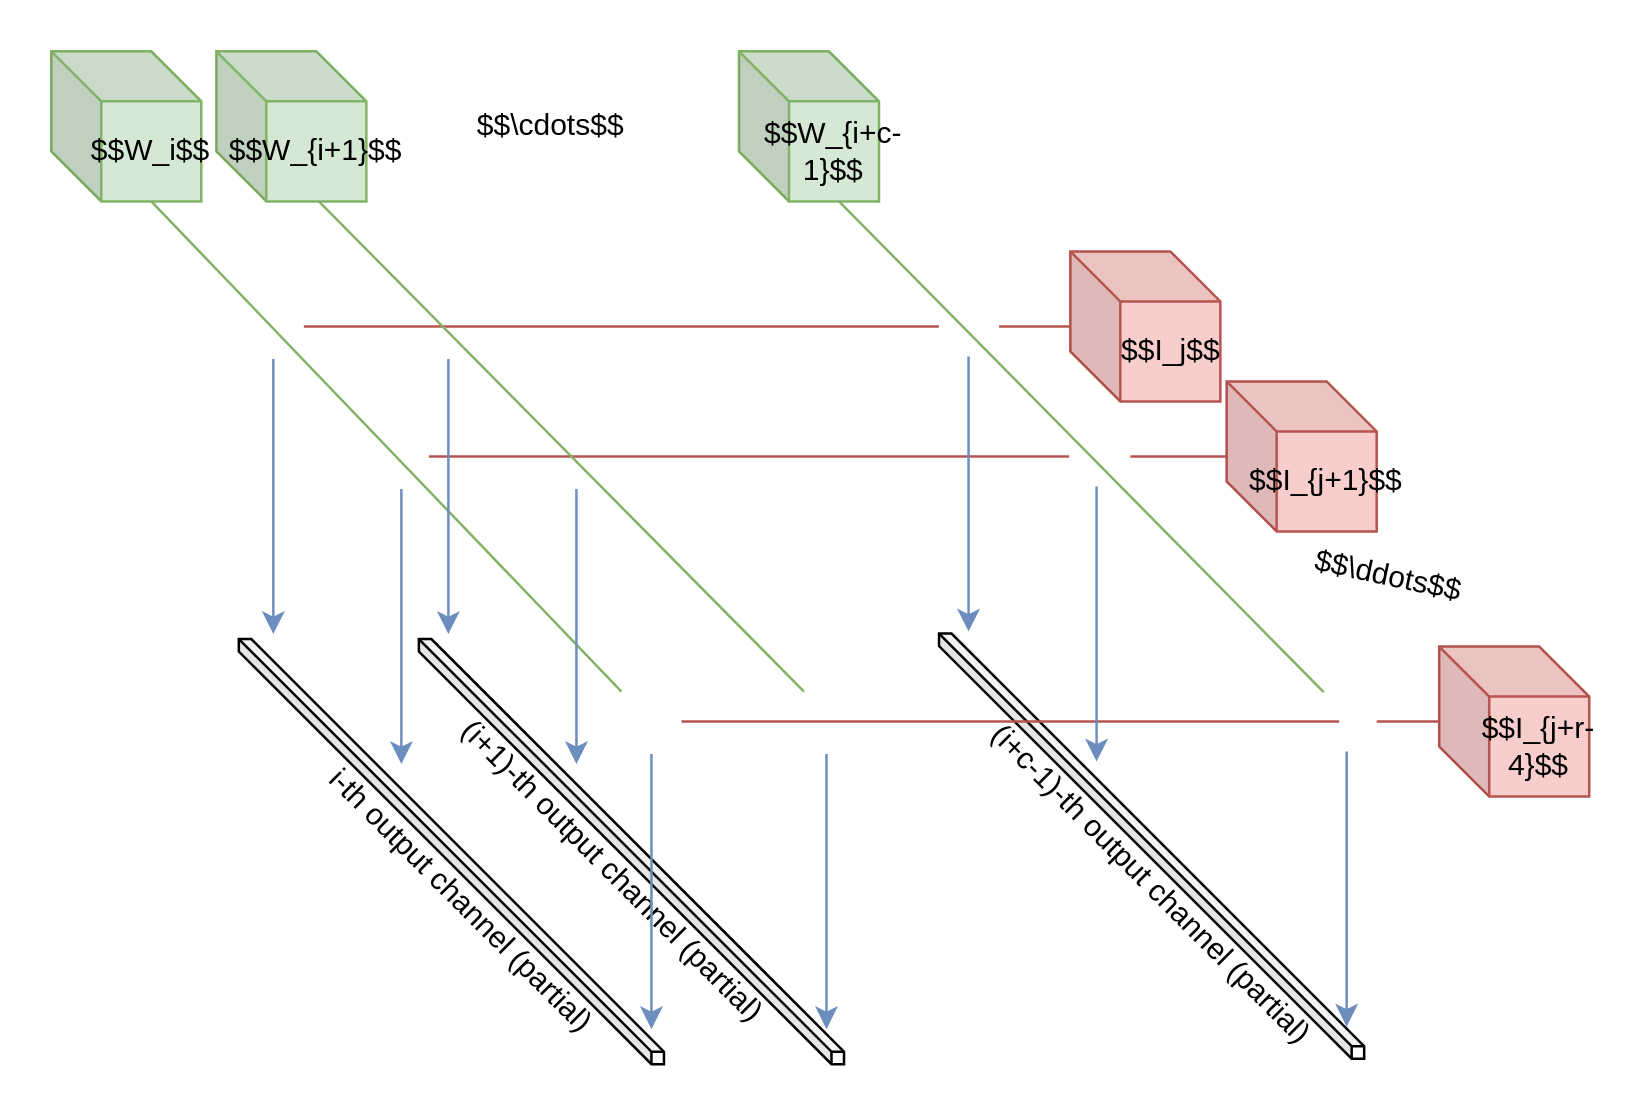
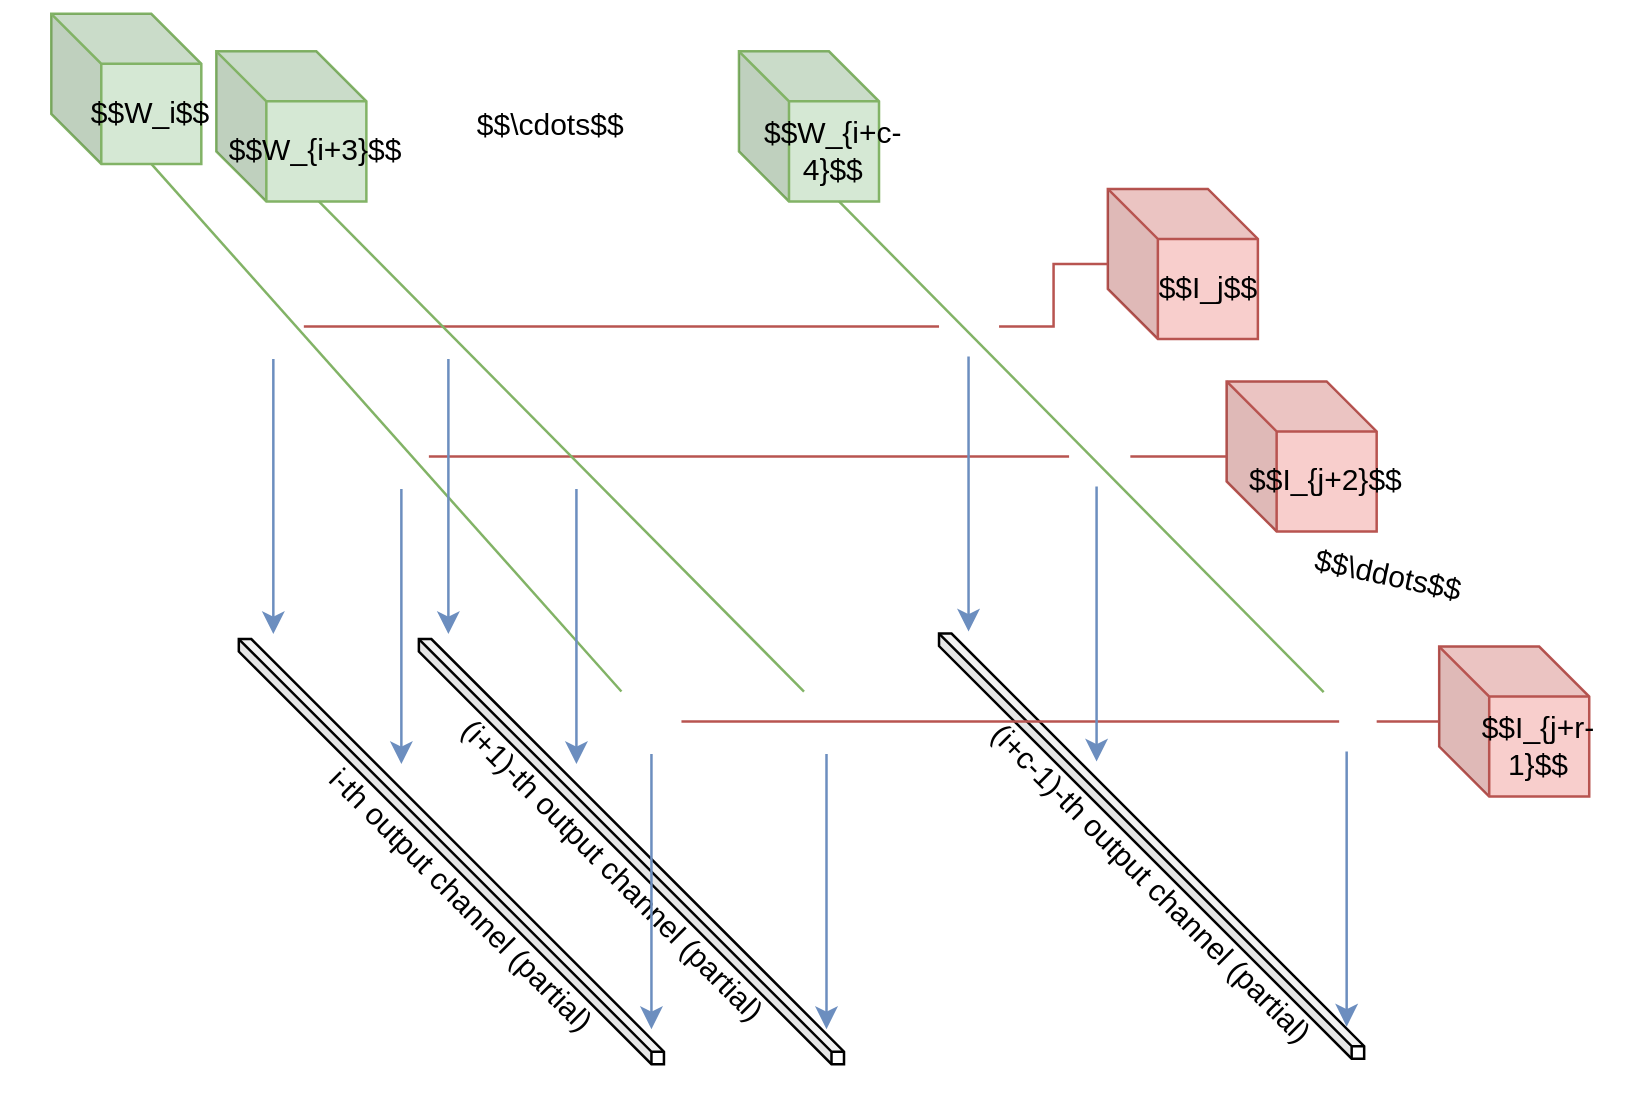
- <mxCell id="8" value="$$W_i$$" style="shape=cube;whiteSpace=wrap;html=1;boundedLbl=1;backgroundOutline=1;darkOpacity=0.05;darkOpacity2=0.1;fillColor=#d5e8d4;strokeColor=#82b366;" parent="1" vertex="1"><mxGeometry x="20" y="20" width="60" height="60" as="geometry" /></mxCell>
+ <mxCell id="8" value="$$W_i$$" style="shape=cube;whiteSpace=wrap;html=1;boundedLbl=1;backgroundOutline=1;darkOpacity=0.05;darkOpacity2=0.1;fillColor=#d5e8d4;strokeColor=#82b366;" parent="1" vertex="1"><mxGeometry x="20" y="5" width="60" height="60" as="geometry" /></mxCell>
- <mxCell id="18" value="$$W_{i+1}$$" style="shape=cube;whiteSpace=wrap;html=1;boundedLbl=1;backgroundOutline=1;darkOpacity=0.05;darkOpacity2=0.1;fillColor=#d5e8d4;strokeColor=#82b366;" parent="1" vertex="1"><mxGeometry x="86" y="20" width="60" height="60" as="geometry" /></mxCell>
+ <mxCell id="18" value="$$W_{i+3}$$" style="shape=cube;whiteSpace=wrap;html=1;boundedLbl=1;backgroundOutline=1;darkOpacity=0.05;darkOpacity2=0.1;fillColor=#d5e8d4;strokeColor=#82b366;" parent="1" vertex="1"><mxGeometry x="86" y="20" width="60" height="60" as="geometry" /></mxCell>
- <mxCell id="21" value="$$W_{i+c-1}$$" style="shape=cube;whiteSpace=wrap;html=1;boundedLbl=1;backgroundOutline=1;darkOpacity=0.05;darkOpacity2=0.1;fillColor=#d5e8d4;strokeColor=#82b366;" parent="1" vertex="1"><mxGeometry x="295" y="20" width="56" height="60" as="geometry" /></mxCell>
+ <mxCell id="21" value="$$W_{i+c-4}$$" style="shape=cube;whiteSpace=wrap;html=1;boundedLbl=1;backgroundOutline=1;darkOpacity=0.05;darkOpacity2=0.1;fillColor=#d5e8d4;strokeColor=#82b366;" parent="1" vertex="1"><mxGeometry x="295" y="20" width="56" height="60" as="geometry" /></mxCell>
- <mxCell id="7" value="$$I_j$$" style="shape=cube;whiteSpace=wrap;html=1;boundedLbl=1;backgroundOutline=1;darkOpacity=0.05;darkOpacity2=0.1;fillColor=#f8cecc;strokeColor=#b85450;" parent="1" vertex="1"><mxGeometry x="427.5" y="100" width="60" height="60" as="geometry" /></mxCell>
+ <mxCell id="7" value="$$I_j$$" style="shape=cube;whiteSpace=wrap;html=1;boundedLbl=1;backgroundOutline=1;darkOpacity=0.05;darkOpacity2=0.1;fillColor=#f8cecc;strokeColor=#b85450;" parent="1" vertex="1"><mxGeometry x="442.5" y="75" width="60" height="60" as="geometry" /></mxCell>
- <mxCell id="10" value="$$I_{j+1}$$" style="shape=cube;whiteSpace=wrap;html=1;boundedLbl=1;backgroundOutline=1;darkOpacity=0.05;darkOpacity2=0.1;fillColor=#f8cecc;strokeColor=#b85450;" parent="1" vertex="1"><mxGeometry x="490" y="152" width="60" height="60" as="geometry" /></mxCell>
+ <mxCell id="10" value="$$I_{j+2}$$" style="shape=cube;whiteSpace=wrap;html=1;boundedLbl=1;backgroundOutline=1;darkOpacity=0.05;darkOpacity2=0.1;fillColor=#f8cecc;strokeColor=#b85450;" parent="1" vertex="1"><mxGeometry x="490" y="152" width="60" height="60" as="geometry" /></mxCell>
- <mxCell id="12" value="$$I_{j+r-4}$$" style="shape=cube;whiteSpace=wrap;html=1;boundedLbl=1;backgroundOutline=1;darkOpacity=0.05;darkOpacity2=0.1;fillColor=#f8cecc;strokeColor=#b85450;" parent="1" vertex="1"><mxGeometry x="575" y="258" width="60" height="60" as="geometry" /></mxCell>
+ <mxCell id="12" value="$$I_{j+r-1}$$" style="shape=cube;whiteSpace=wrap;html=1;boundedLbl=1;backgroundOutline=1;darkOpacity=0.05;darkOpacity2=0.1;fillColor=#f8cecc;strokeColor=#b85450;" parent="1" vertex="1"><mxGeometry x="575" y="258" width="60" height="60" as="geometry" /></mxCell>
